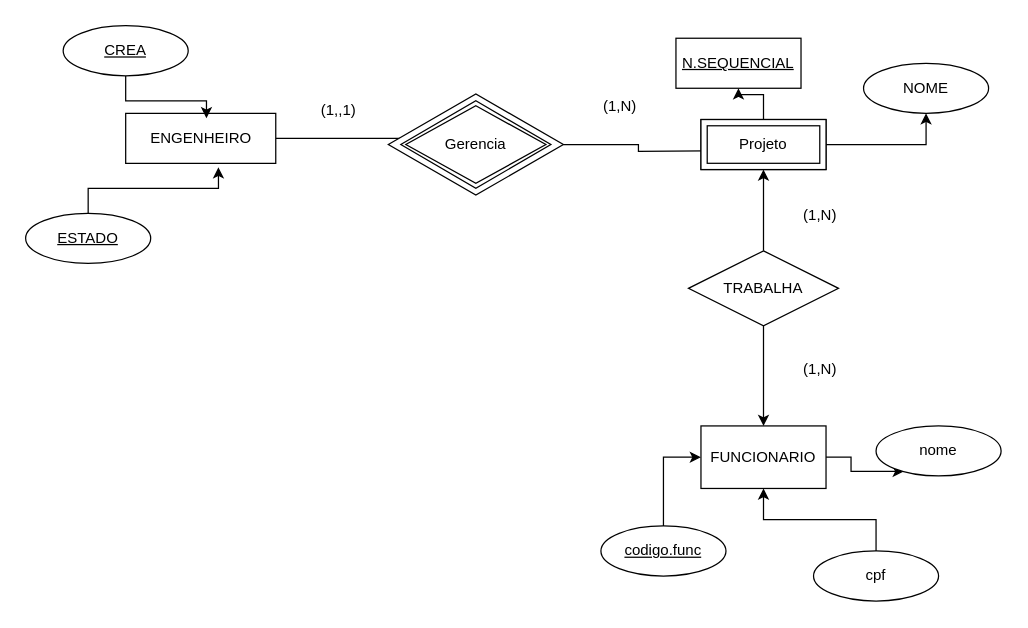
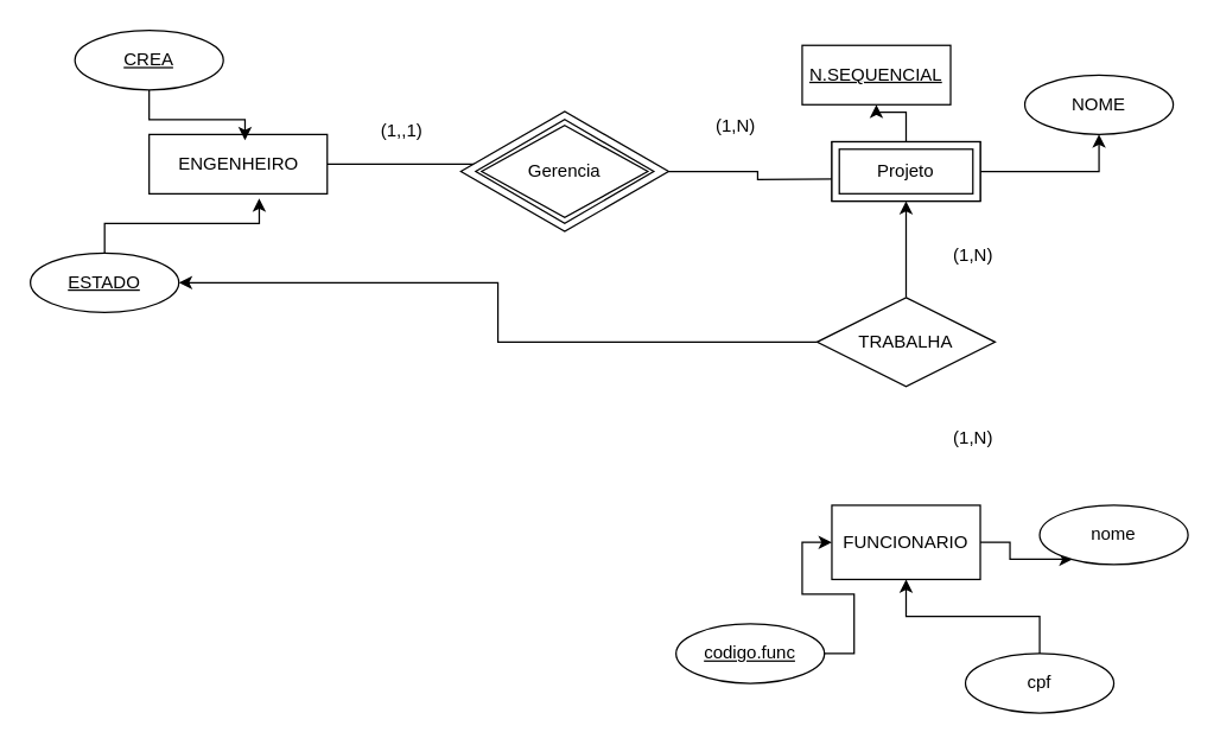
- <mxCell id="13" value="" style="edgeStyle=orthogonalEdgeStyle;rounded=0;orthogonalLoop=1;jettySize=auto;html=1;" edge="1" parent="1" source="14" target="11"><mxGeometry relative="1" as="geometry" /></mxCell>
+ <mxCell id="13" value="" style="edgeStyle=orthogonalEdgeStyle;rounded=0;orthogonalLoop=1;jettySize=auto;html=1;" edge="1" parent="1" source="14" target="25"><mxGeometry relative="1" as="geometry" /></mxCell>
- <mxCell id="29" value="codigo.func&lt;br&gt;" style="ellipse;whiteSpace=wrap;html=1;align=center;fontStyle=4;strokeColor=default;fontFamily=Helvetica;fontSize=12;fontColor=default;fillColor=default;" vertex="1" parent="1"><mxGeometry x="480" y="420" width="100" height="40" as="geometry" /></mxCell>
+ <mxCell id="29" value="codigo.func&lt;br&gt;" style="ellipse;whiteSpace=wrap;html=1;align=center;fontStyle=4;strokeColor=default;fontFamily=Helvetica;fontSize=12;fontColor=default;fillColor=default;" vertex="1" parent="1"><mxGeometry x="455" y="420" width="100" height="40" as="geometry" /></mxCell>
